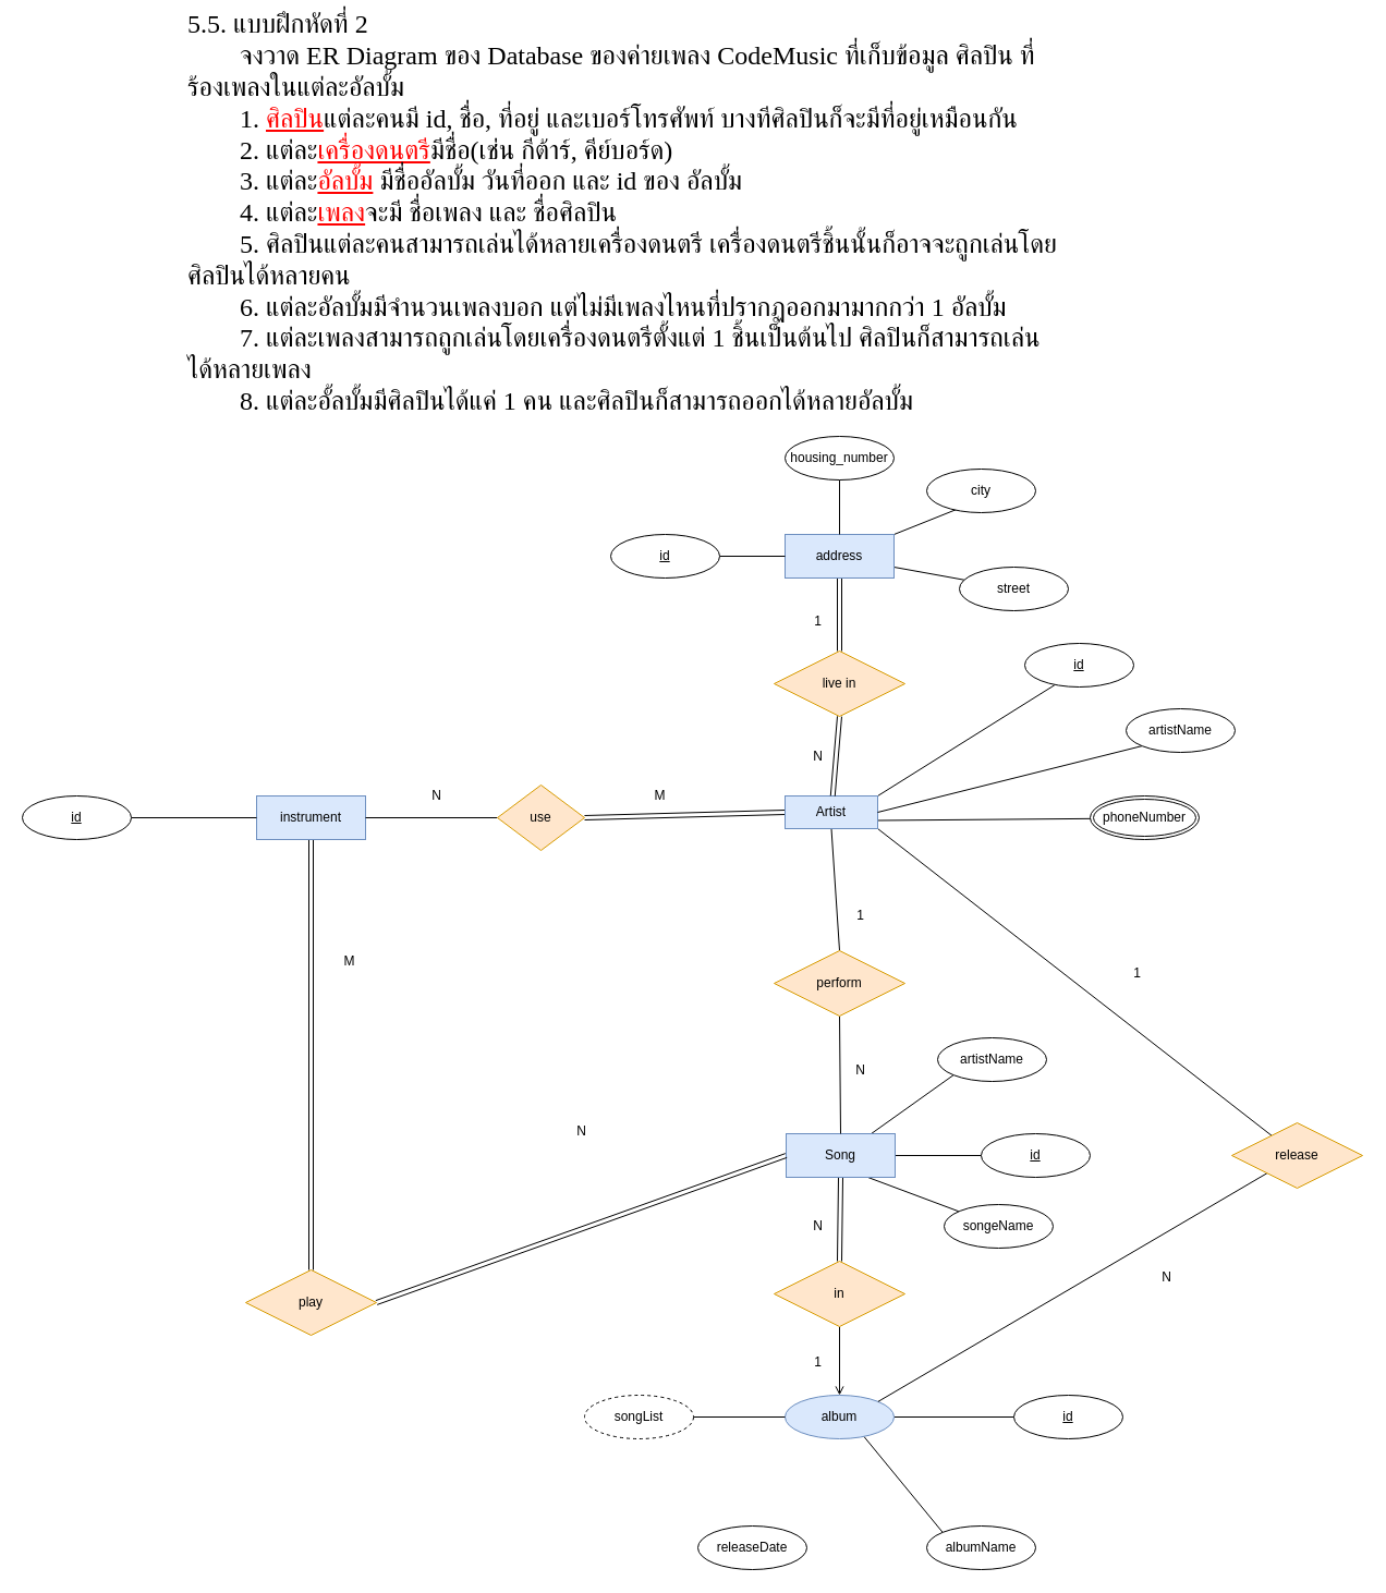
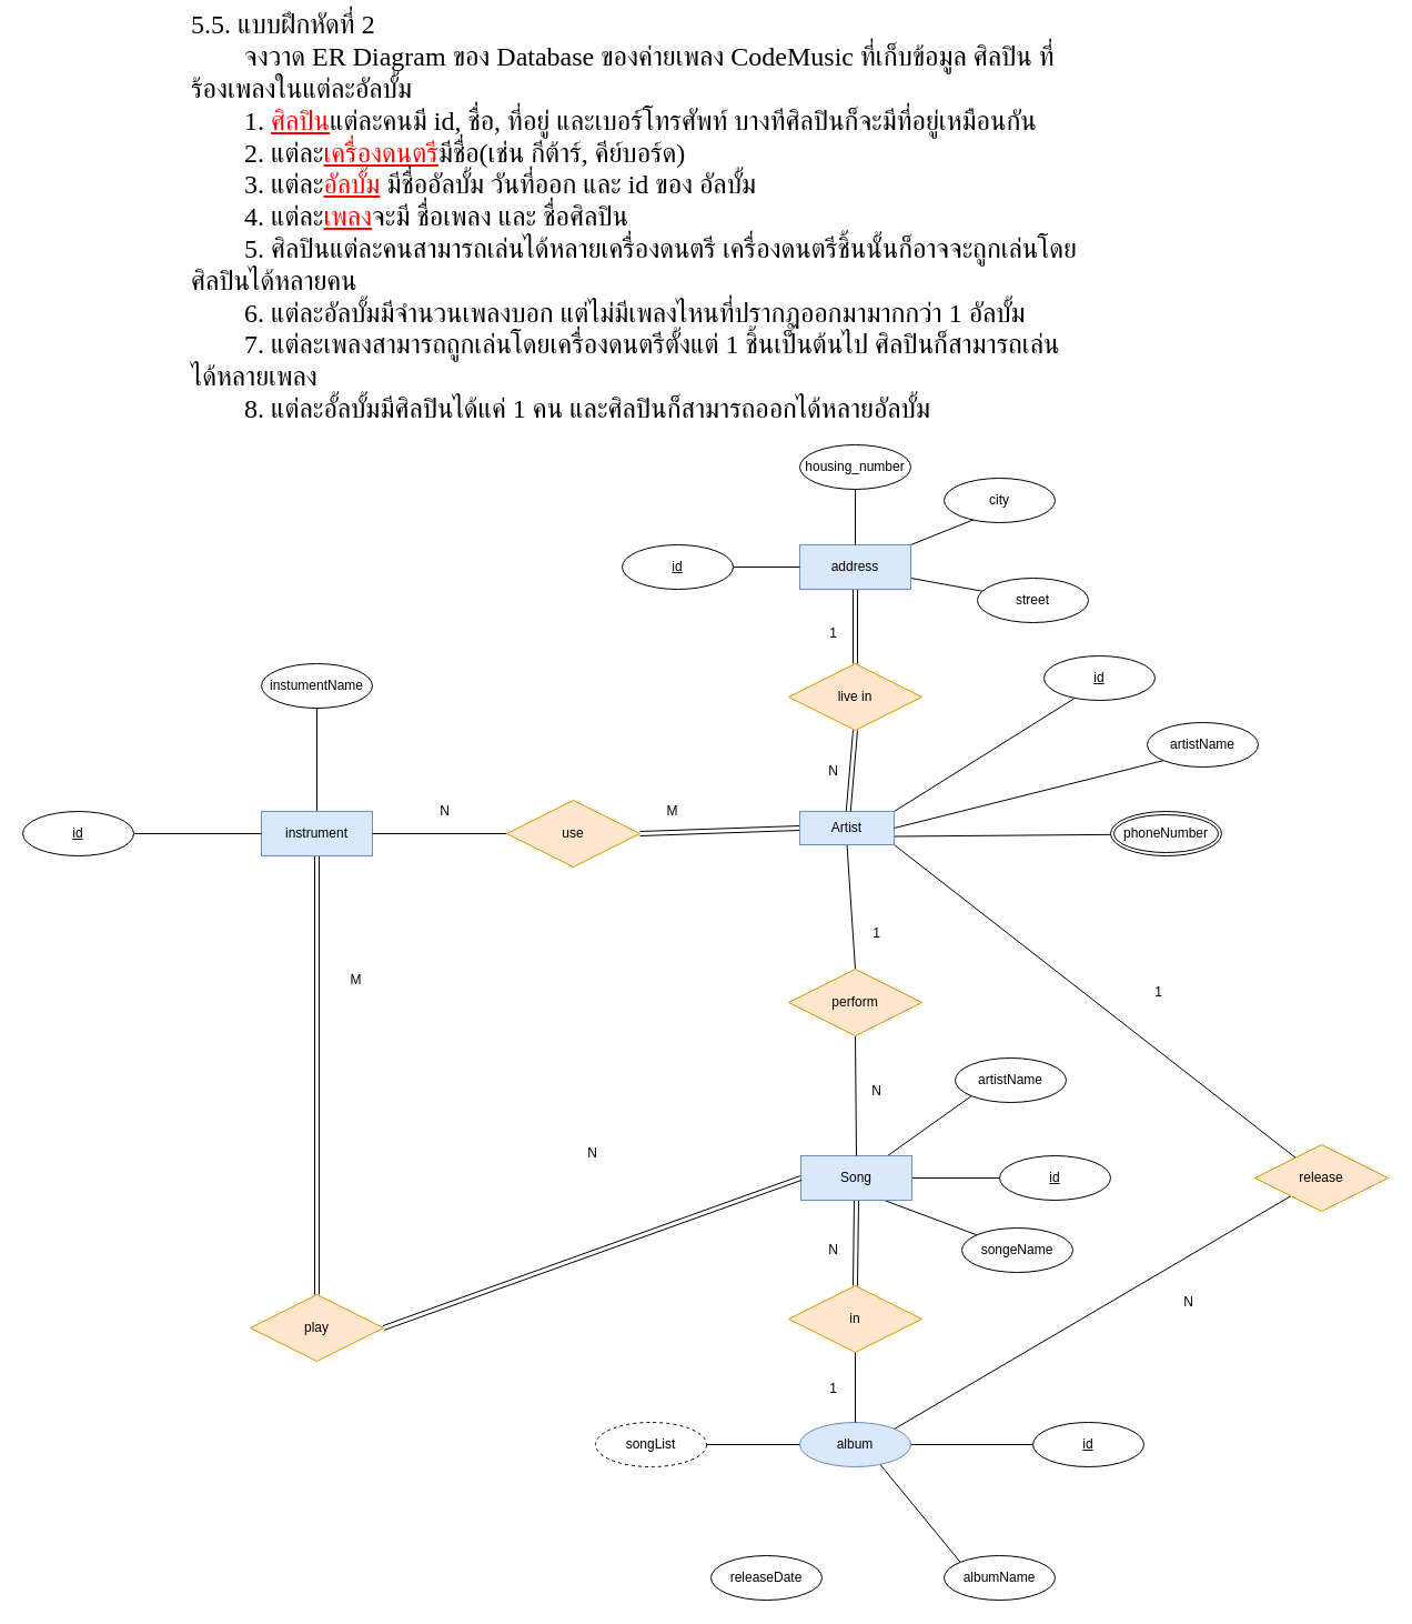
+ <mxCell id="25" value="instumentName" style="ellipse;whiteSpace=wrap;html=1;align=center;direction=east;" parent="1" vertex="1"><mxGeometry x="235" y="597" width="100" height="40" as="geometry" /></mxCell>
+ <mxCell id="19" style="edgeStyle=none;rounded=0;orthogonalLoop=1;jettySize=auto;html=1;exitX=0.5;exitY=0;exitDx=0;exitDy=0;entryX=0.5;entryY=1;entryDx=0;entryDy=0;endArrow=none;endFill=0;" parent="1" source="21" target="25" edge="1"><mxGeometry relative="1" as="geometry" /></mxCell>
- <mxCell id="36" value="use" style="shape=rhombus;perimeter=rhombusPerimeter;whiteSpace=wrap;html=1;align=center;fillColor=#ffe6cc;strokeColor=#d79b00;direction=east;" parent="1" vertex="1"><mxGeometry x="456" y="720" width="80" height="60" as="geometry" /></mxCell>
+ <mxCell id="36" value="use" style="shape=rhombus;perimeter=rhombusPerimeter;whiteSpace=wrap;html=1;align=center;fillColor=#ffe6cc;strokeColor=#d79b00;direction=east;" parent="1" vertex="1"><mxGeometry x="456" y="720" width="120" height="60" as="geometry" /></mxCell>
- <mxCell id="33" style="edgeStyle=none;rounded=0;orthogonalLoop=1;jettySize=auto;html=1;exitX=0.5;exitY=1;exitDx=0;exitDy=0;entryX=0.5;entryY=0;entryDx=0;entryDy=0;endArrow=open;endFill=0;" parent="1" source="34" target="24" edge="1"><mxGeometry relative="1" as="geometry" /></mxCell>
+ <mxCell id="33" style="edgeStyle=none;rounded=0;orthogonalLoop=1;jettySize=auto;html=1;exitX=0.5;exitY=1;exitDx=0;exitDy=0;entryX=0.5;entryY=0;entryDx=0;entryDy=0;endArrow=none;endFill=0;" parent="1" source="34" target="24" edge="1"><mxGeometry relative="1" as="geometry" /></mxCell>
